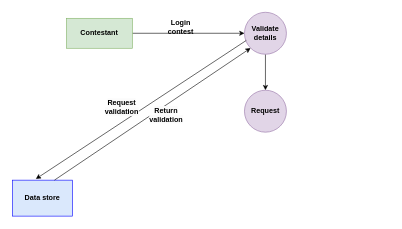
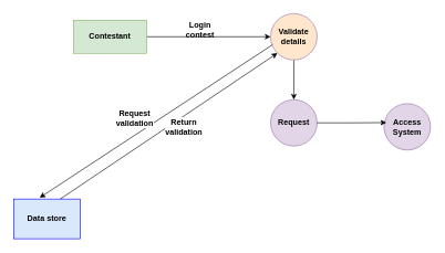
- <mxCell id="5" value="&lt;font style=&quot;font-size: 12px;&quot;&gt;&lt;b style=&quot;&quot;&gt;Validate details&lt;/b&gt;&lt;/font&gt;" style="ellipse;whiteSpace=wrap;html=1;aspect=fixed;fillColor=#e1d5e7;strokeColor=#9673a6;" parent="1" vertex="1"><mxGeometry x="407" y="20" width="70" height="70" as="geometry" /></mxCell>
+ <mxCell id="5" value="&lt;font style=&quot;font-size: 12px;&quot;&gt;&lt;b style=&quot;&quot;&gt;Validate details&lt;/b&gt;&lt;/font&gt;" style="ellipse;whiteSpace=wrap;html=1;aspect=fixed;fillColor=#ffe6cc;strokeColor=#9673a6;" parent="1" vertex="1"><mxGeometry x="407" y="20" width="70" height="70" as="geometry" /></mxCell>
+ <mxCell id="14" style="edgeStyle=orthogonalEdgeStyle;rounded=0;orthogonalLoop=1;jettySize=auto;html=1;entryX=0.049;entryY=0.409;entryDx=0;entryDy=0;entryPerimeter=0;" parent="1" source="7" target="13" edge="1"><mxGeometry relative="1" as="geometry" /></mxCell>
+ <mxCell id="13" value="&lt;b&gt;Access System&lt;/b&gt;" style="ellipse;whiteSpace=wrap;html=1;aspect=fixed;fillColor=#e1d5e7;strokeColor=#9673a6;" parent="1" vertex="1"><mxGeometry x="578" y="156" width="70" height="70" as="geometry" /></mxCell>
